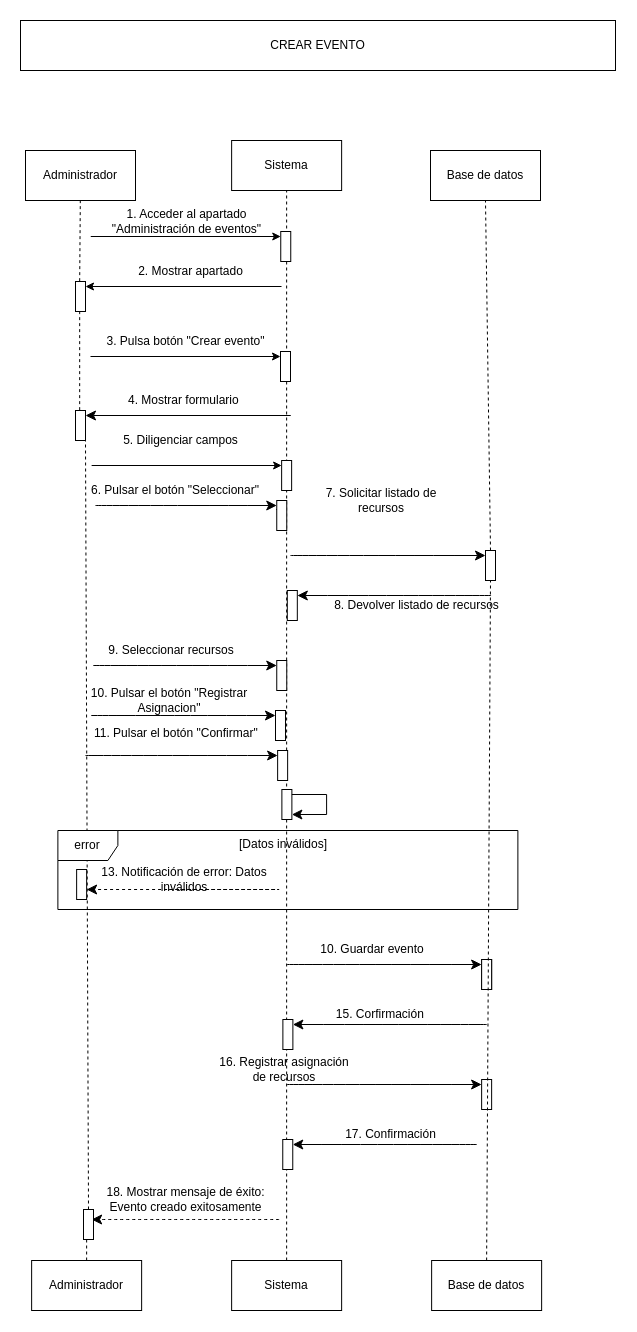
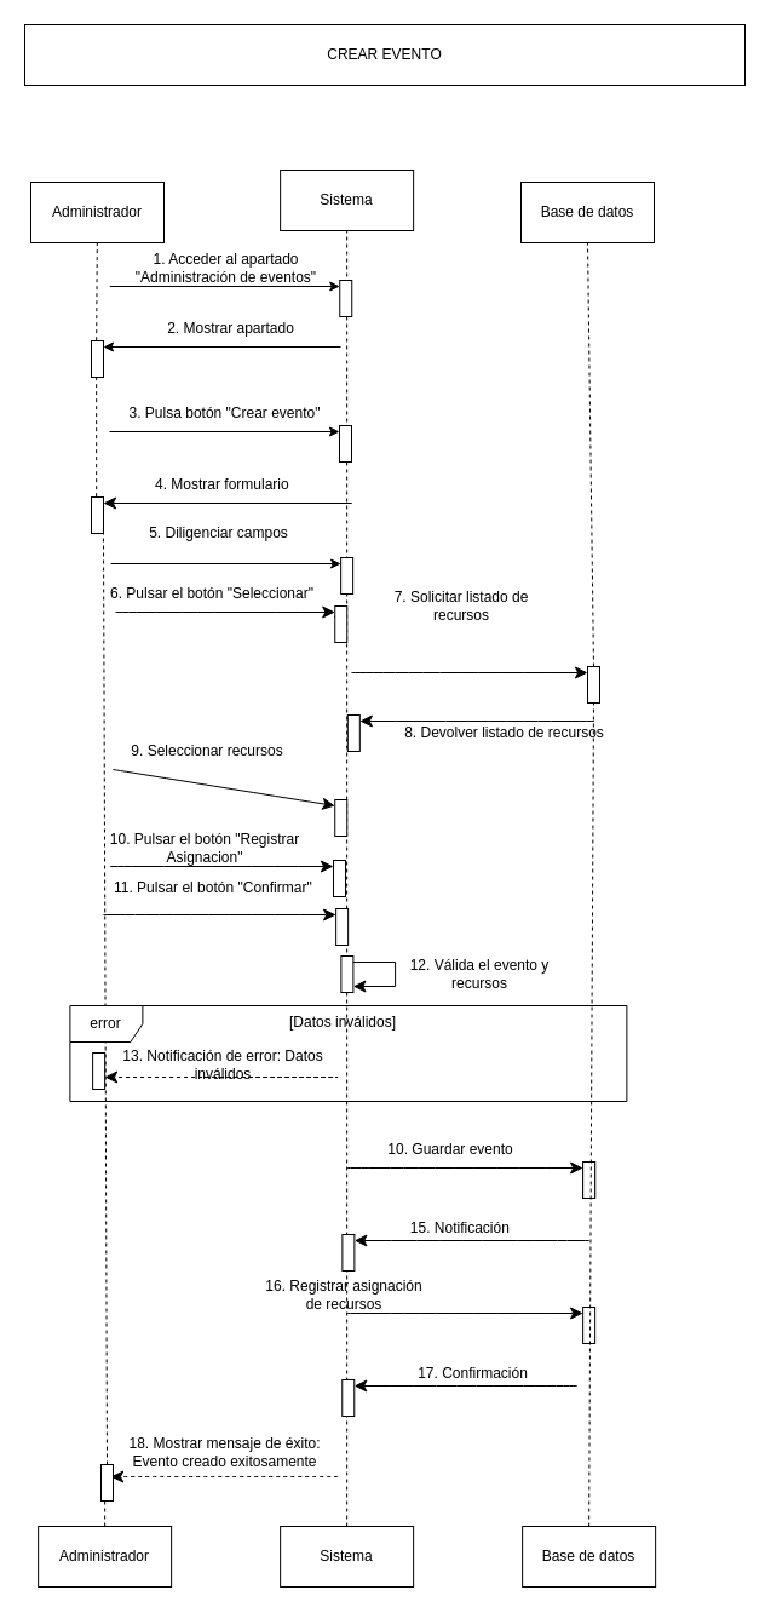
- <mxCell id="21" value="9. Seleccionar recursos" style="text;html=1;align=center;verticalAlign=middle;whiteSpace=wrap;rounded=0;" vertex="1" parent="1"><mxGeometry x="76.13" y="640" width="190" height="20" as="geometry" /></mxCell>
+ <mxCell id="21" value="9. Seleccionar recursos" style="text;html=1;align=center;verticalAlign=middle;whiteSpace=wrap;rounded=0;" vertex="1" parent="1"><mxGeometry x="76.13" y="610" width="190" height="20" as="geometry" /></mxCell>
+ <mxCell id="24" value="12. Válida el evento y recursos" style="text;html=1;align=center;verticalAlign=middle;whiteSpace=wrap;rounded=0;" vertex="1" parent="1"><mxGeometry x="326.44" y="794" width="140" height="20" as="geometry" /></mxCell>
- <mxCell id="26" value="15. Corfirmación&amp;nbsp;" style="text;html=1;align=center;verticalAlign=middle;whiteSpace=wrap;rounded=0;" vertex="1" parent="1"><mxGeometry x="297.13" y="999" width="169.38" height="30" as="geometry" /></mxCell>
+ <mxCell id="26" value="15. Notificación&amp;nbsp;" style="text;html=1;align=center;verticalAlign=middle;whiteSpace=wrap;rounded=0;" vertex="1" parent="1"><mxGeometry x="297.13" y="999" width="169.38" height="30" as="geometry" /></mxCell>
